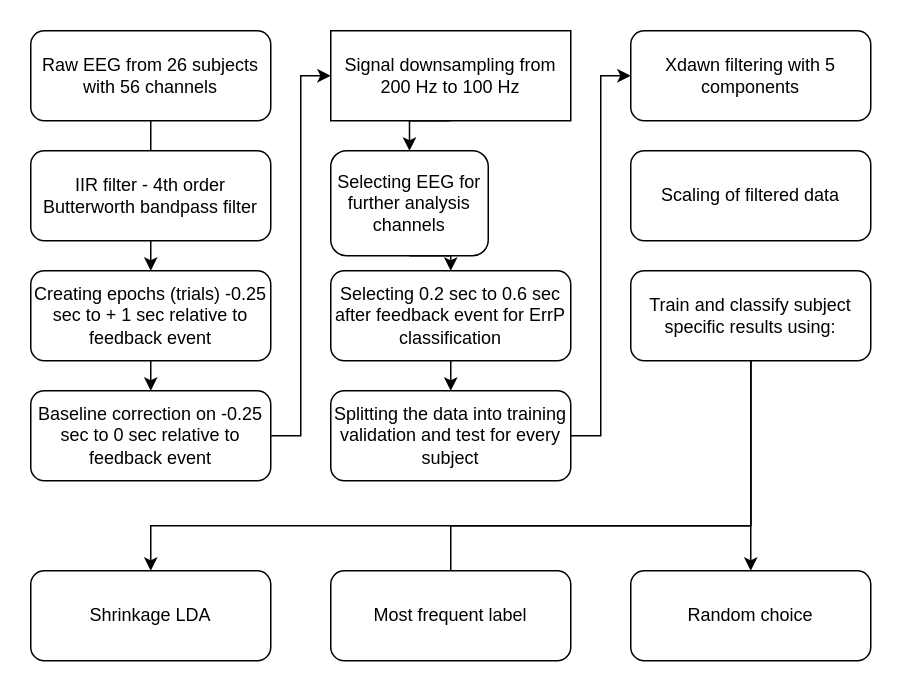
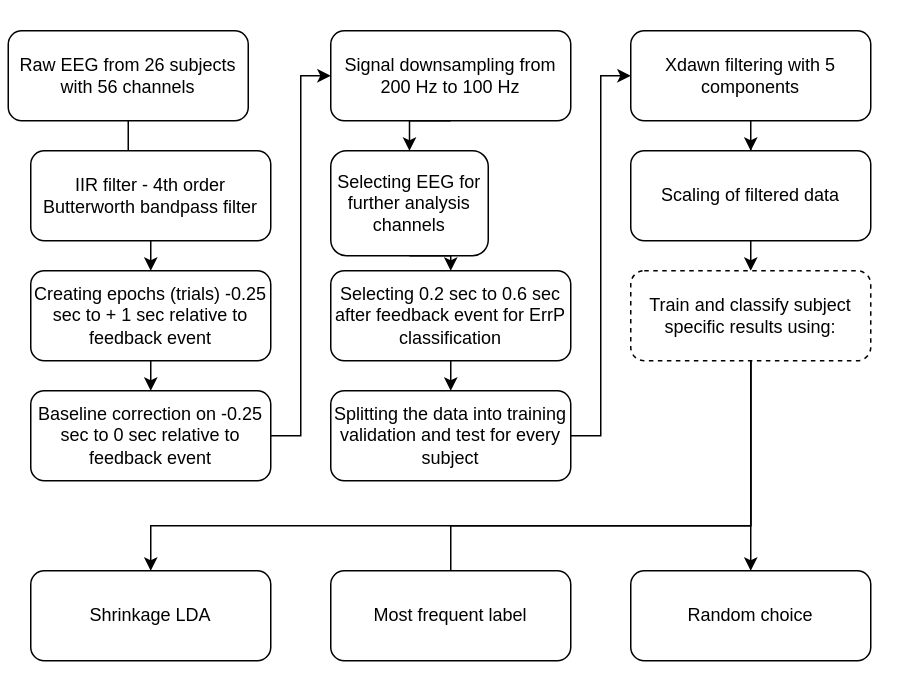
- <mxCell id="3" value="Raw EEG from 26 subjects with 56 channels" style="rounded=1;whiteSpace=wrap;html=1;" vertex="1" parent="1"><mxGeometry x="20" y="20" width="160" height="60" as="geometry" /></mxCell>
+ <mxCell id="3" value="Raw EEG from 26 subjects with 56 channels" style="rounded=1;whiteSpace=wrap;html=1;" vertex="1" parent="1"><mxGeometry x="5" y="20" width="160" height="60" as="geometry" /></mxCell>
- <mxCell id="11" value="Signal downsampling from 200 Hz to 100 Hz" style="whiteSpace=wrap;html=1;rounded=0;" vertex="1" parent="1"><mxGeometry x="220" y="20" width="160" height="60" as="geometry" /></mxCell>
+ <mxCell id="11" value="Signal downsampling from 200 Hz to 100 Hz" style="rounded=1;whiteSpace=wrap;html=1;" vertex="1" parent="1"><mxGeometry x="220" y="20" width="160" height="60" as="geometry" /></mxCell>
+ <mxCell id="16" style="edgeStyle=orthogonalEdgeStyle;rounded=0;orthogonalLoop=1;jettySize=auto;html=1;exitX=0.5;exitY=1;exitDx=0;exitDy=0;" edge="1" parent="1" source="17" target="19"><mxGeometry relative="1" as="geometry" /></mxCell>
+ <mxCell id="18" style="edgeStyle=orthogonalEdgeStyle;rounded=0;orthogonalLoop=1;jettySize=auto;html=1;exitX=0.5;exitY=1;exitDx=0;exitDy=0;entryX=0.5;entryY=0;entryDx=0;entryDy=0;" edge="1" parent="1" source="19" target="26"><mxGeometry relative="1" as="geometry" /></mxCell>
- <mxCell id="26" value="Train and classify subject specific results using:" style="rounded=1;whiteSpace=wrap;html=1;" vertex="1" parent="1"><mxGeometry x="420" y="180" width="160" height="60" as="geometry" /></mxCell>
+ <mxCell id="26" value="Train and classify subject specific results using:" style="rounded=1;whiteSpace=wrap;html=1;dashed=1;" vertex="1" parent="1"><mxGeometry x="420" y="180" width="160" height="60" as="geometry" /></mxCell>
